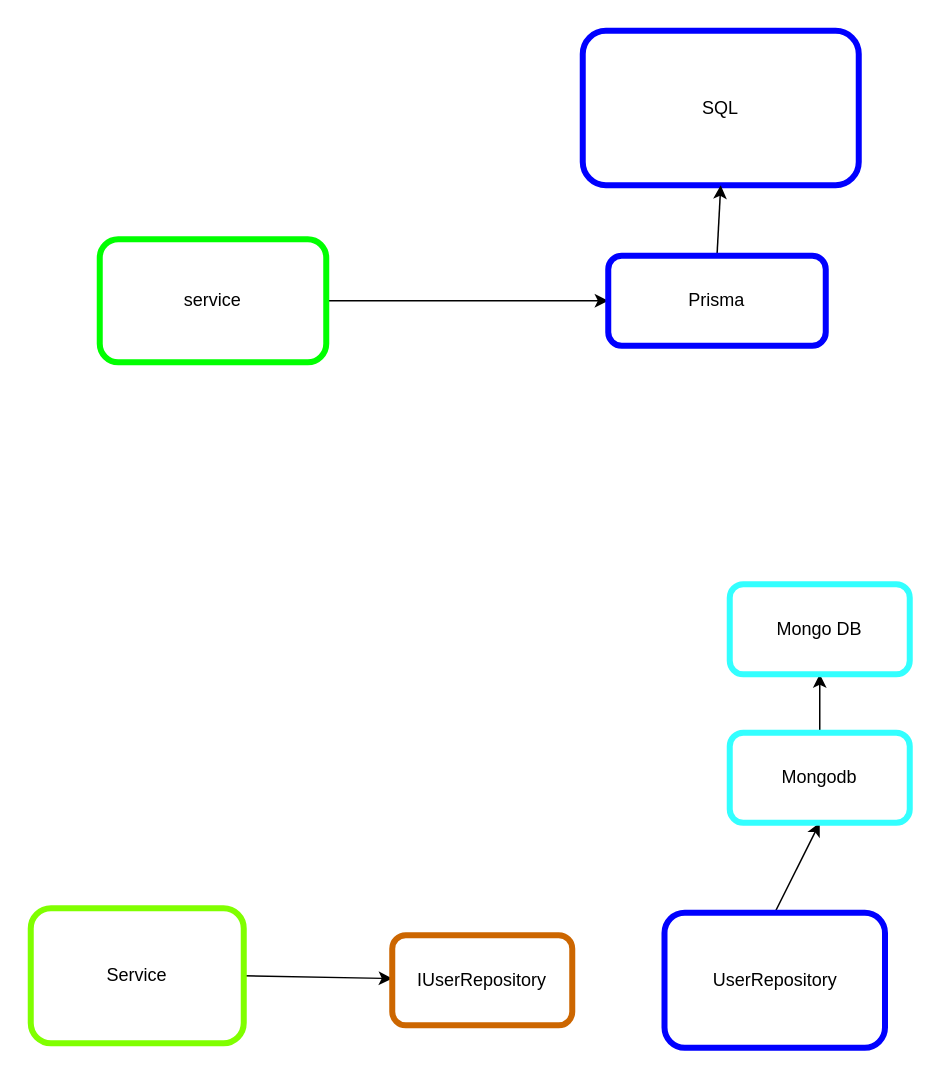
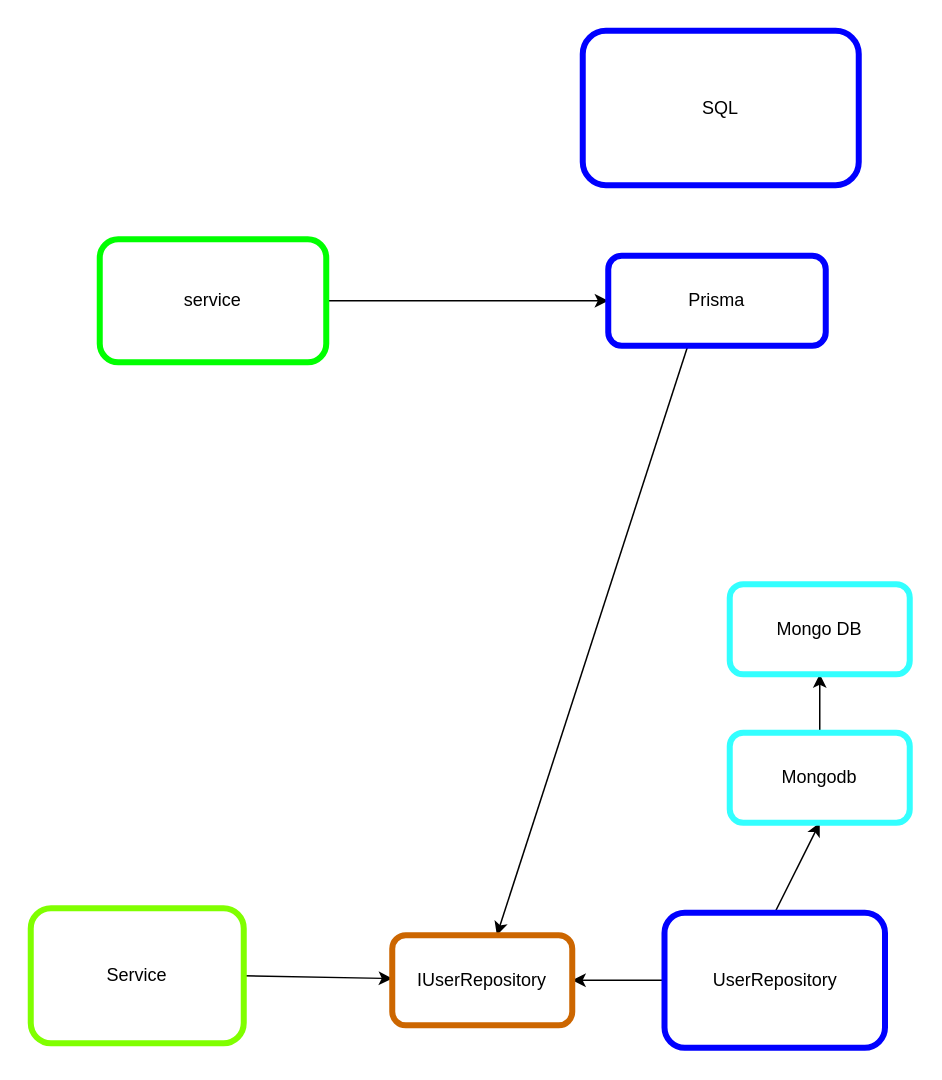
- <mxCell id="5" style="edgeStyle=none;html=1;exitX=0.5;exitY=0;exitDx=0;exitDy=0;entryX=0.5;entryY=1;entryDx=0;entryDy=0;" edge="1" parent="1" source="6" target="4"><mxGeometry relative="1" as="geometry" /></mxCell>
+ <mxCell id="5" style="edgeStyle=none;html=1;exitX=0.5;exitY=0;exitDx=0;exitDy=0;" edge="1" parent="1" source="6" target="12"><mxGeometry relative="1" as="geometry" /></mxCell>
+ <mxCell id="10" style="edgeStyle=none;html=1;exitX=0;exitY=0.5;exitDx=0;exitDy=0;entryX=1;entryY=0.5;entryDx=0;entryDy=0;" edge="1" parent="1" source="11" target="12"><mxGeometry relative="1" as="geometry" /></mxCell>
